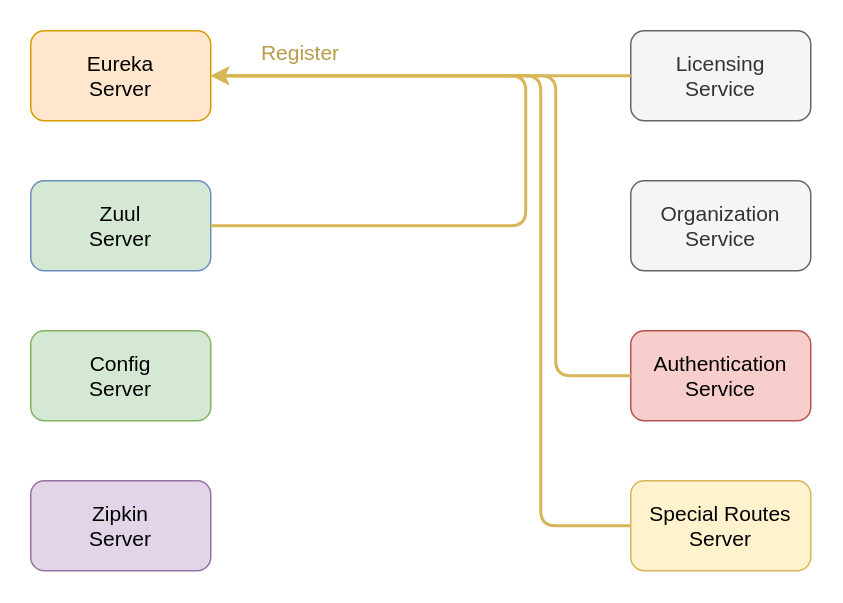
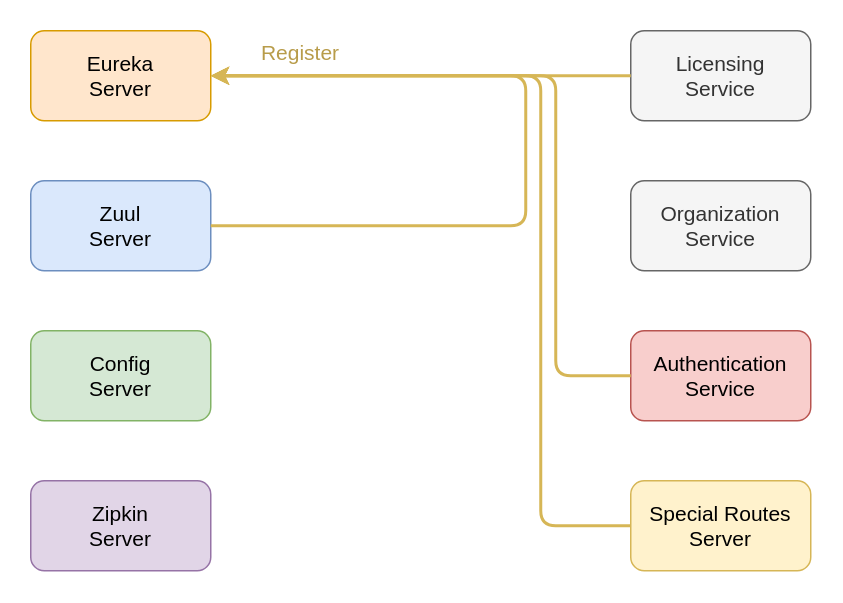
- <mxCell id="3" value="&lt;span style=&quot;font-size: 14px&quot;&gt;Zuul&lt;br&gt;Server&lt;br&gt;&lt;/span&gt;" style="rounded=1;whiteSpace=wrap;html=1;fillColor=#d5e8d4;strokeColor=#6c8ebf;" parent="1" vertex="1"><mxGeometry x="20" y="120" width="120" height="60" as="geometry" /></mxCell>
+ <mxCell id="3" value="&lt;span style=&quot;font-size: 14px&quot;&gt;Zuul&lt;br&gt;Server&lt;br&gt;&lt;/span&gt;" style="rounded=1;whiteSpace=wrap;html=1;fillColor=#dae8fc;strokeColor=#6c8ebf;" parent="1" vertex="1"><mxGeometry x="20" y="120" width="120" height="60" as="geometry" /></mxCell>
